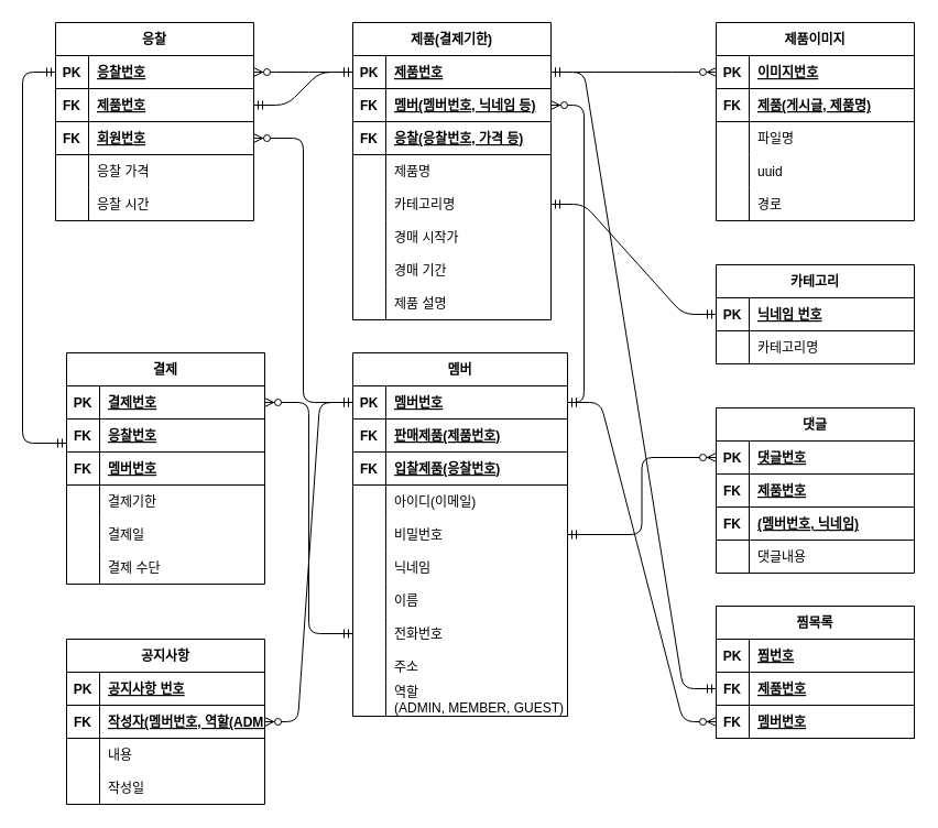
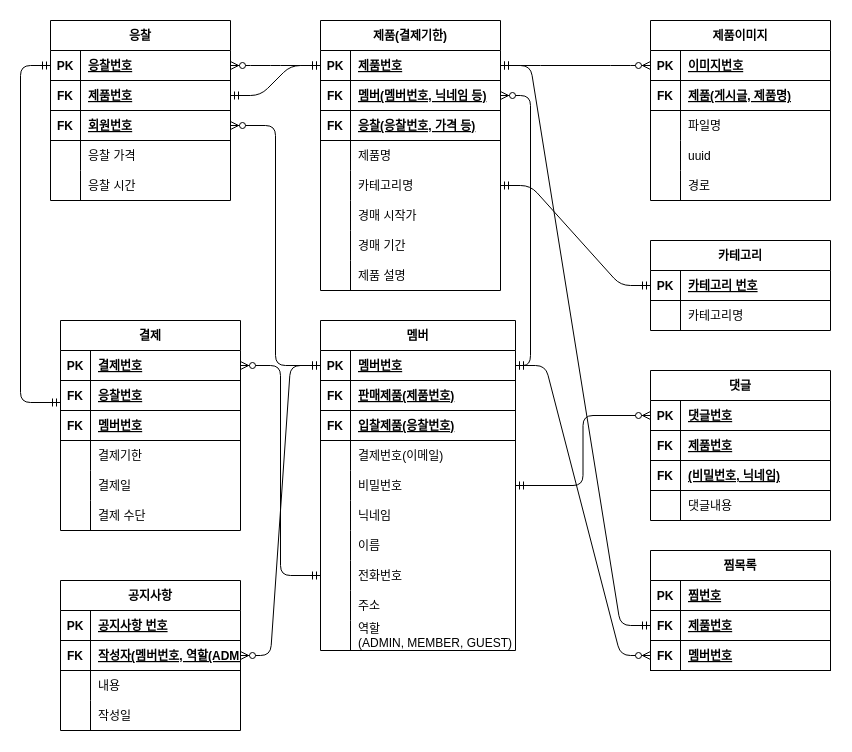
- <mxCell id="159" value="닉네임 번호" style="shape=partialRectangle;connectable=0;fillColor=none;top=0;left=0;bottom=0;right=0;align=left;spacingLeft=6;fontStyle=5;overflow=hidden;" vertex="1" parent="157"><mxGeometry x="30" width="150" height="30" as="geometry"><mxRectangle width="150" height="30" as="alternateBounds" /></mxGeometry></mxCell>
+ <mxCell id="159" value="카테고리 번호" style="shape=partialRectangle;connectable=0;fillColor=none;top=0;left=0;bottom=0;right=0;align=left;spacingLeft=6;fontStyle=5;overflow=hidden;" vertex="1" parent="157"><mxGeometry x="30" width="150" height="30" as="geometry"><mxRectangle width="150" height="30" as="alternateBounds" /></mxGeometry></mxCell>
- <mxCell id="14" value="아이디(이메일)" style="shape=partialRectangle;connectable=0;fillColor=none;top=0;left=0;bottom=0;right=0;align=left;spacingLeft=6;overflow=hidden;" parent="12" vertex="1"><mxGeometry x="30" width="165" height="30" as="geometry"><mxRectangle width="165" height="30" as="alternateBounds" /></mxGeometry></mxCell>
+ <mxCell id="14" value="결제번호(이메일)" style="shape=partialRectangle;connectable=0;fillColor=none;top=0;left=0;bottom=0;right=0;align=left;spacingLeft=6;overflow=hidden;" parent="12" vertex="1"><mxGeometry x="30" width="165" height="30" as="geometry"><mxRectangle width="165" height="30" as="alternateBounds" /></mxGeometry></mxCell>
- <mxCell id="67" value="(멤버번호, 닉네임)" style="shape=partialRectangle;connectable=0;fillColor=none;top=0;left=0;bottom=0;right=0;align=left;spacingLeft=6;fontStyle=5;overflow=hidden;" parent="65" vertex="1"><mxGeometry x="30" width="150" height="30" as="geometry"><mxRectangle width="150" height="30" as="alternateBounds" /></mxGeometry></mxCell>
+ <mxCell id="67" value="(비밀번호, 닉네임)" style="shape=partialRectangle;connectable=0;fillColor=none;top=0;left=0;bottom=0;right=0;align=left;spacingLeft=6;fontStyle=5;overflow=hidden;" parent="65" vertex="1"><mxGeometry x="30" width="150" height="30" as="geometry"><mxRectangle width="150" height="30" as="alternateBounds" /></mxGeometry></mxCell>
